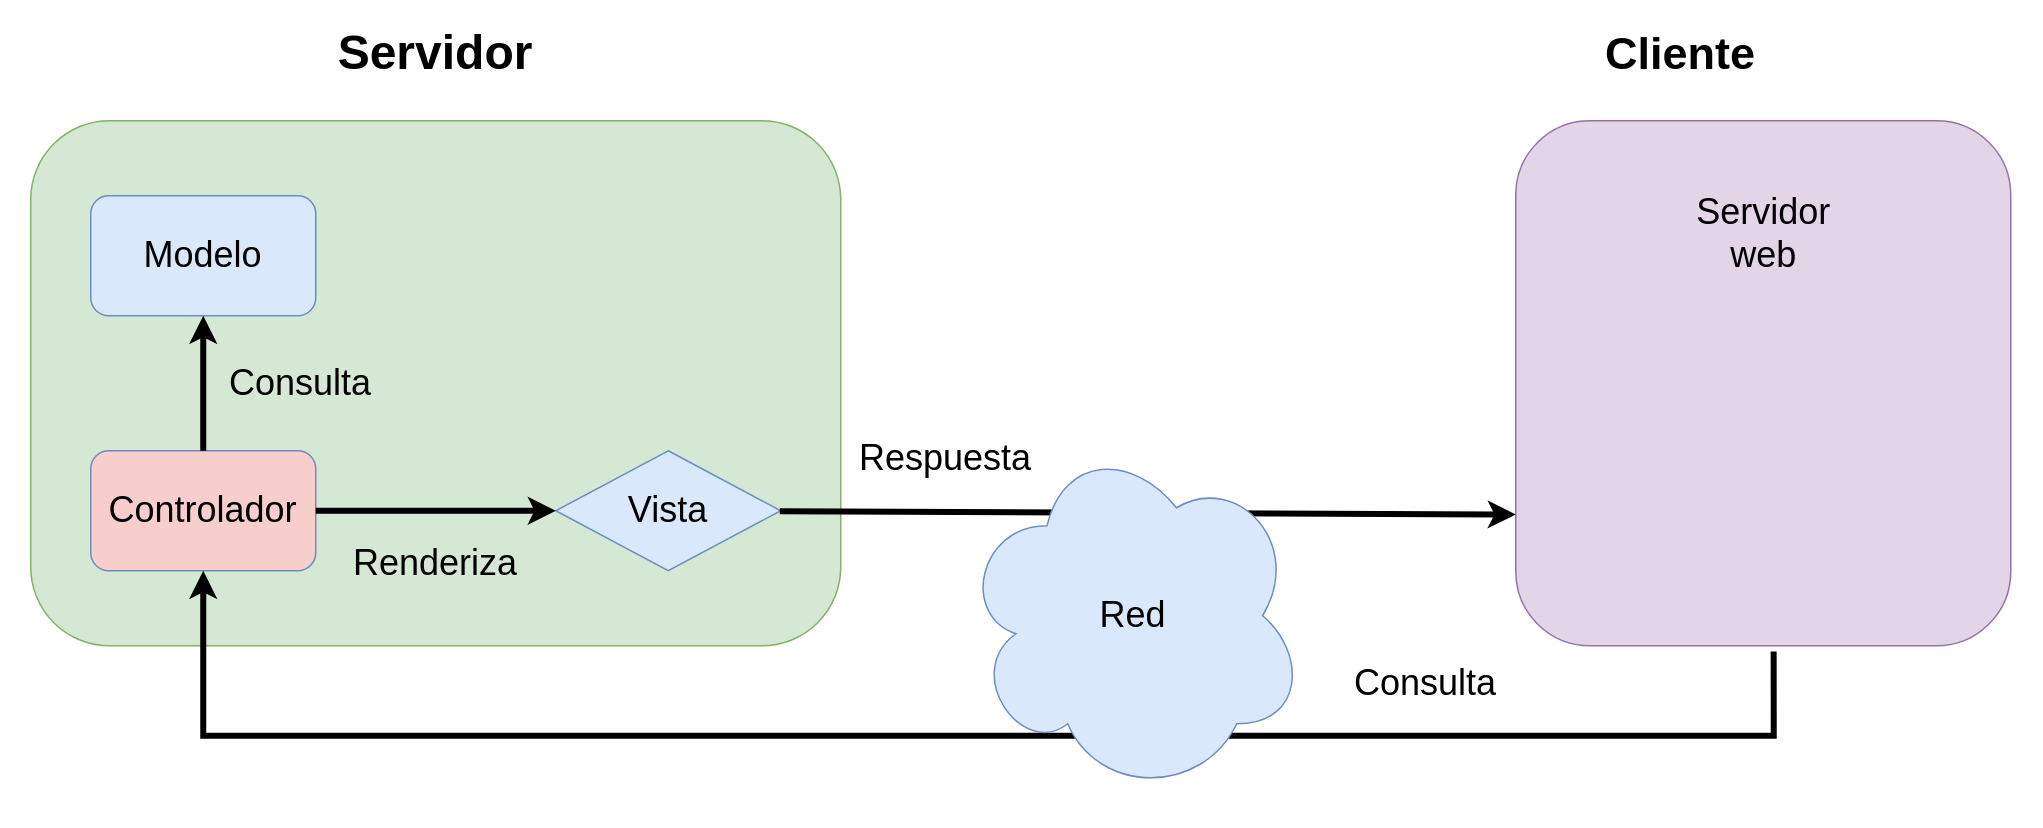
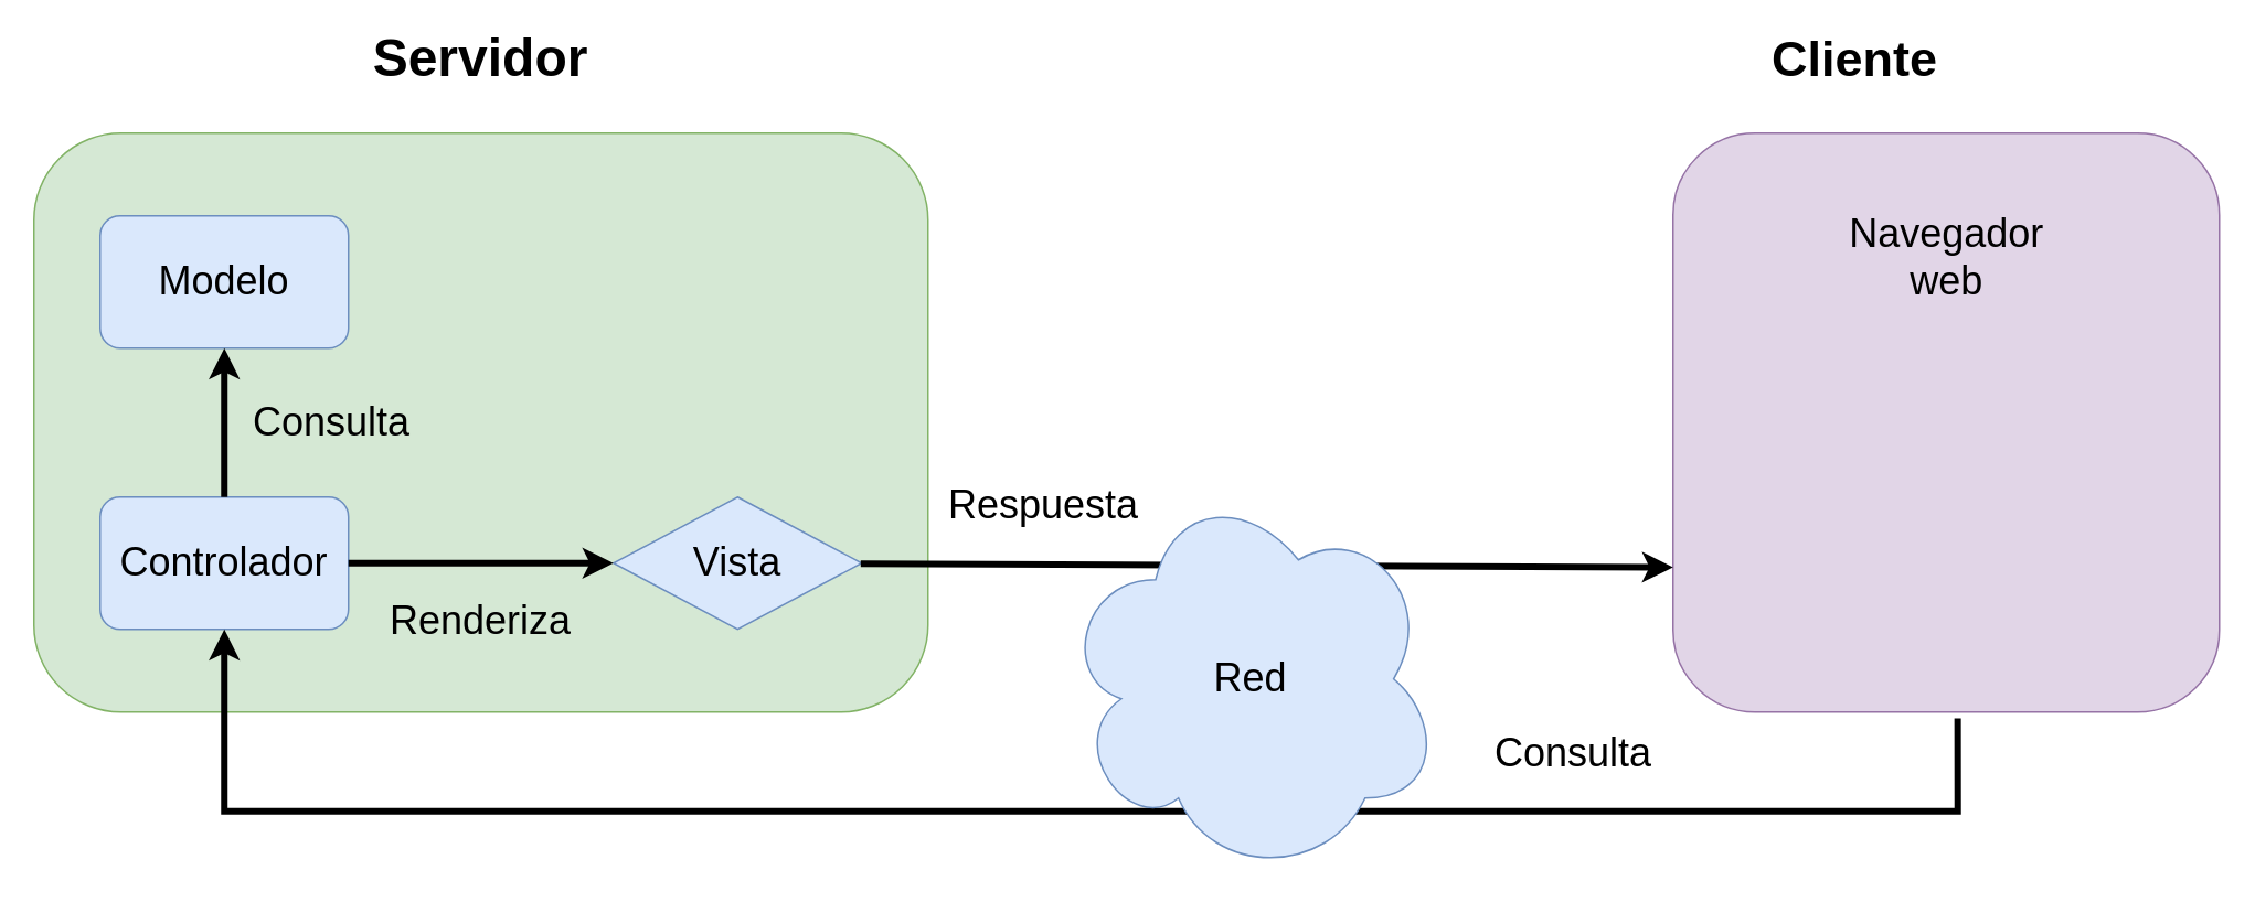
- <mxCell id="16" value="Servidor web" style="text;html=1;strokeColor=none;fillColor=none;align=center;verticalAlign=middle;whiteSpace=wrap;rounded=0;fontSize=24;" vertex="1" parent="1"><mxGeometry x="1122.5" y="140" width="105" height="30" as="geometry" /></mxCell>
+ <mxCell id="16" value="Navegador web" style="text;html=1;strokeColor=none;fillColor=none;align=center;verticalAlign=middle;whiteSpace=wrap;rounded=0;fontSize=24;" vertex="1" parent="1"><mxGeometry x="1122.5" y="140" width="105" height="30" as="geometry" /></mxCell>
- <mxCell id="5" value="Controlador" style="rounded=1;whiteSpace=wrap;html=1;fontSize=24;fillColor=#f8cecc;strokeColor=#6c8ebf;" vertex="1" parent="1"><mxGeometry x="60" y="300" width="150" height="80" as="geometry" /></mxCell>
+ <mxCell id="5" value="Controlador" style="rounded=1;whiteSpace=wrap;html=1;fontSize=24;fillColor=#dae8fc;strokeColor=#6c8ebf;" vertex="1" parent="1"><mxGeometry x="60" y="300" width="150" height="80" as="geometry" /></mxCell>
